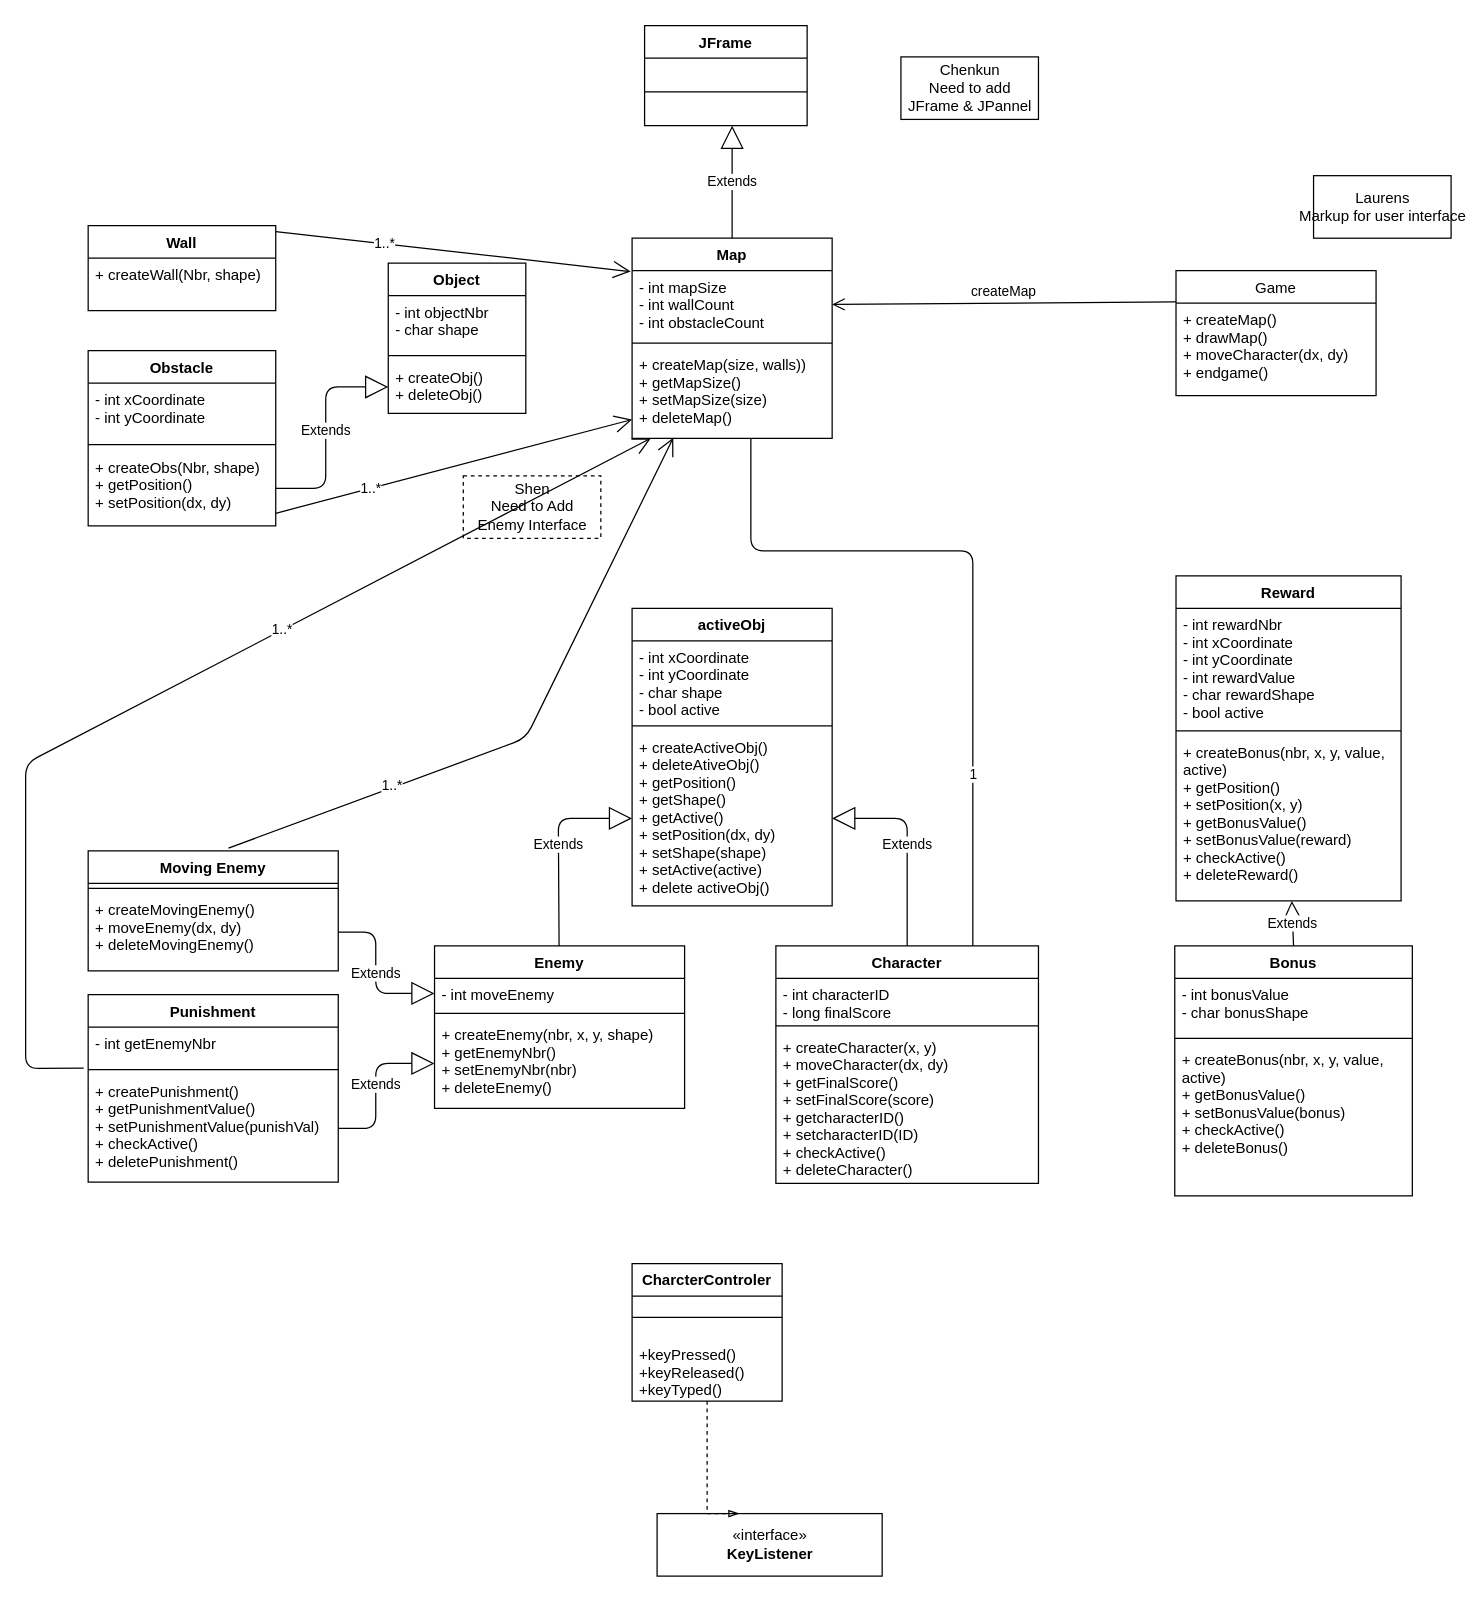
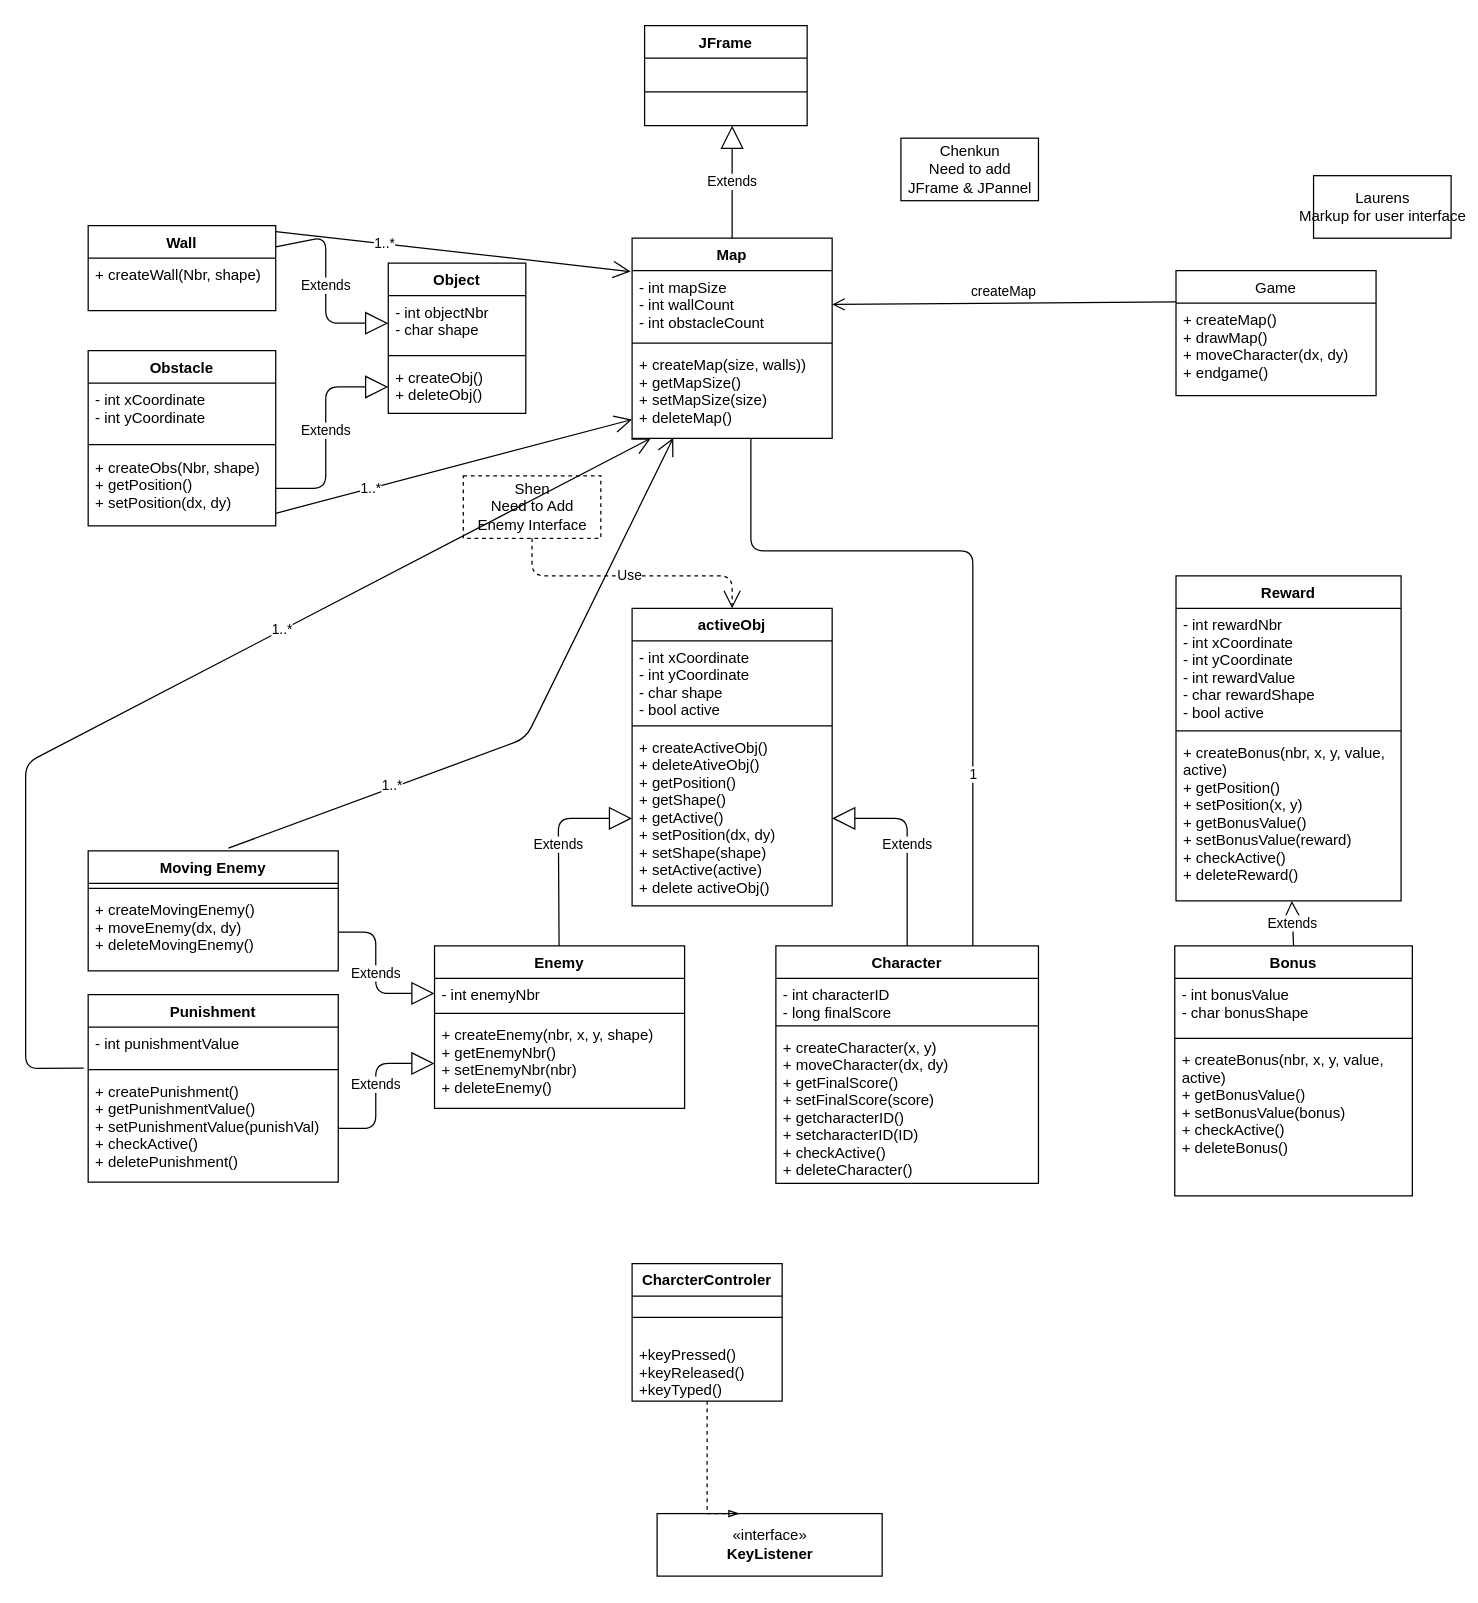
- <mxCell id="43" value="Chenkun&lt;br&gt;Need to add&lt;br&gt;JFrame &amp;amp; JPannel" style="html=1;" parent="1" vertex="1"><mxGeometry x="720" y="45" width="110" height="50" as="geometry" /></mxCell>
+ <mxCell id="43" value="Chenkun&lt;br&gt;Need to add&lt;br&gt;JFrame &amp;amp; JPannel" style="html=1;" parent="1" vertex="1"><mxGeometry x="720" y="110" width="110" height="50" as="geometry" /></mxCell>
+ <mxCell id="53" value="Extends" style="endArrow=block;endSize=16;endFill=0;html=1;exitX=1;exitY=0.25;exitDx=0;exitDy=0;entryX=0;entryY=0.5;entryDx=0;entryDy=0;" parent="1" source="26" target="46" edge="1"><mxGeometry width="160" relative="1" as="geometry"><mxPoint x="250" y="160" as="sourcePoint" /><mxPoint x="330" y="240" as="targetPoint" /><Array as="points"><mxPoint x="260" y="189" /><mxPoint x="260" y="258" /></Array></mxGeometry></mxCell>
+ <mxCell id="41" value="Use" style="endArrow=open;endSize=12;dashed=1;html=1;exitX=0.5;exitY=1;exitDx=0;exitDy=0;entryX=0.5;entryY=0;entryDx=0;entryDy=0;" parent="1" source="40" target="49" edge="1"><mxGeometry width="160" relative="1" as="geometry"><mxPoint x="530" y="430" as="sourcePoint" /><mxPoint x="690" y="430" as="targetPoint" /><Array as="points"><mxPoint x="425" y="460" /><mxPoint x="585" y="460" /></Array></mxGeometry></mxCell>
- <mxCell id="11" value="- int moveEnemy" style="text;strokeColor=none;fillColor=none;align=left;verticalAlign=top;spacingLeft=4;spacingRight=4;overflow=hidden;rotatable=0;points=[[0,0.5],[1,0.5]];portConstraint=eastwest;" parent="10" vertex="1"><mxGeometry y="26" width="200" height="24" as="geometry" /></mxCell>
+ <mxCell id="11" value="- int enemyNbr" style="text;strokeColor=none;fillColor=none;align=left;verticalAlign=top;spacingLeft=4;spacingRight=4;overflow=hidden;rotatable=0;points=[[0,0.5],[1,0.5]];portConstraint=eastwest;" parent="10" vertex="1"><mxGeometry y="26" width="200" height="24" as="geometry" /></mxCell>
- <mxCell id="23" value="- int getEnemyNbr" style="text;strokeColor=none;fillColor=none;align=left;verticalAlign=top;spacingLeft=4;spacingRight=4;overflow=hidden;rotatable=0;points=[[0,0.5],[1,0.5]];portConstraint=eastwest;" parent="22" vertex="1"><mxGeometry y="26" width="200" height="30" as="geometry" /></mxCell>
+ <mxCell id="23" value="- int punishmentValue" style="text;strokeColor=none;fillColor=none;align=left;verticalAlign=top;spacingLeft=4;spacingRight=4;overflow=hidden;rotatable=0;points=[[0,0.5],[1,0.5]];portConstraint=eastwest;" parent="22" vertex="1"><mxGeometry y="26" width="200" height="30" as="geometry" /></mxCell>
